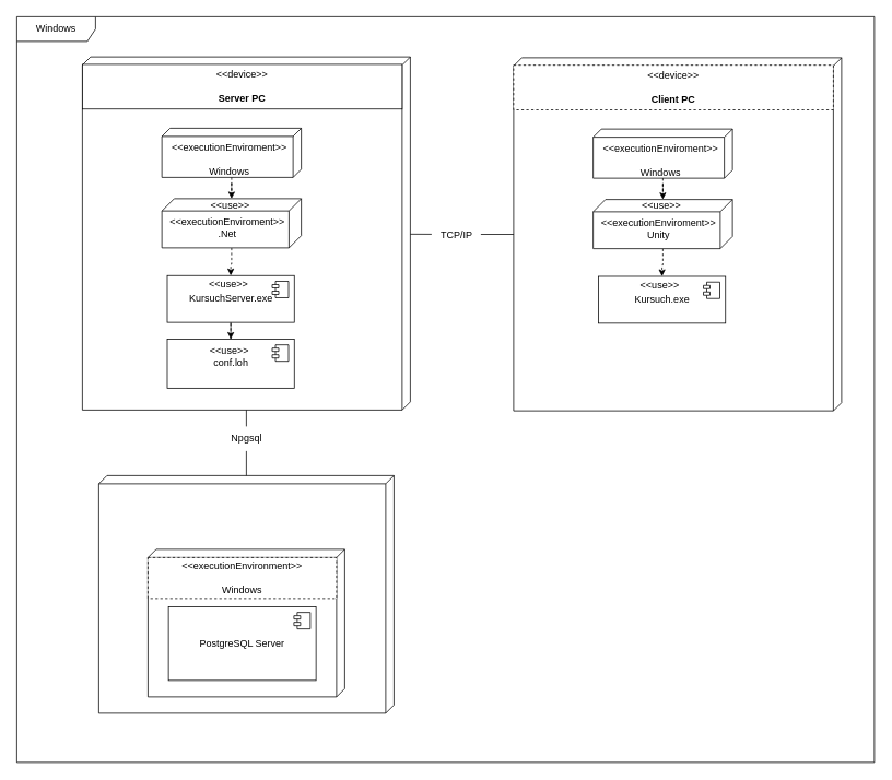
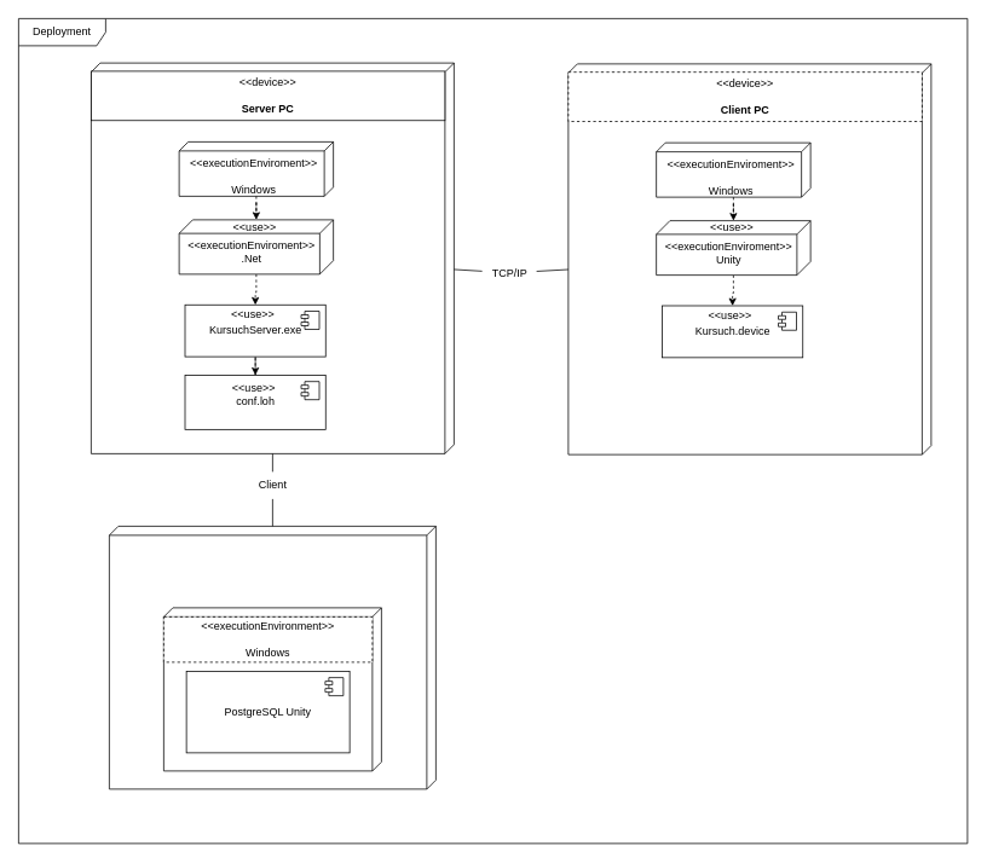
- <mxCell id="16" value="Windows" style="shape=umlFrame;whiteSpace=wrap;html=1;pointerEvents=0;width=96;height=30;" vertex="1" parent="1"><mxGeometry x="20" y="20" width="1046" height="910" as="geometry" /></mxCell>
+ <mxCell id="16" value="Deployment" style="shape=umlFrame;whiteSpace=wrap;html=1;pointerEvents=0;width=96;height=30;" vertex="1" parent="1"><mxGeometry x="20" y="20" width="1046" height="910" as="geometry" /></mxCell>
- <mxCell id="41" value="TCP/IP" style="text;html=1;align=center;verticalAlign=middle;resizable=0;points=[];autosize=1;strokeColor=none;fillColor=none;" vertex="1" parent="1"><mxGeometry x="526" y="270.5" width="60" height="30" as="geometry" /></mxCell>
+ <mxCell id="41" value="TCP/IP" style="text;html=1;align=center;verticalAlign=middle;resizable=0;points=[];autosize=1;strokeColor=none;fillColor=none;" vertex="1" parent="1"><mxGeometry x="531" y="285.5" width="60" height="30" as="geometry" /></mxCell>
- <mxCell id="35" value="Kursuch.exe" style="html=1;dropTarget=0;whiteSpace=wrap;" vertex="1" parent="29"><mxGeometry x="103.5" y="266.823" width="155" height="57.164" as="geometry" /></mxCell>
+ <mxCell id="35" value="Kursuch.device" style="html=1;dropTarget=0;whiteSpace=wrap;" vertex="1" parent="29"><mxGeometry x="103.5" y="266.823" width="155" height="57.164" as="geometry" /></mxCell>
- <mxCell id="28" value="Npgsql" style="text;html=1;align=center;verticalAlign=middle;resizable=0;points=[];autosize=1;strokeColor=none;fillColor=none;" vertex="1" parent="1"><mxGeometry x="270" y="520" width="60" height="30" as="geometry" /></mxCell>
+ <mxCell id="28" value="Client" style="text;html=1;align=center;verticalAlign=middle;resizable=0;points=[];autosize=1;strokeColor=none;fillColor=none;" vertex="1" parent="1"><mxGeometry x="270" y="520" width="60" height="30" as="geometry" /></mxCell>
- <mxCell id="24" value="PostgreSQL Server" style="html=1;dropTarget=0;whiteSpace=wrap;" vertex="1" parent="20"><mxGeometry x="25" y="70" width="180" height="90" as="geometry" /></mxCell>
+ <mxCell id="24" value="PostgreSQL Unity" style="html=1;dropTarget=0;whiteSpace=wrap;" vertex="1" parent="20"><mxGeometry x="25" y="70" width="180" height="90" as="geometry" /></mxCell>
